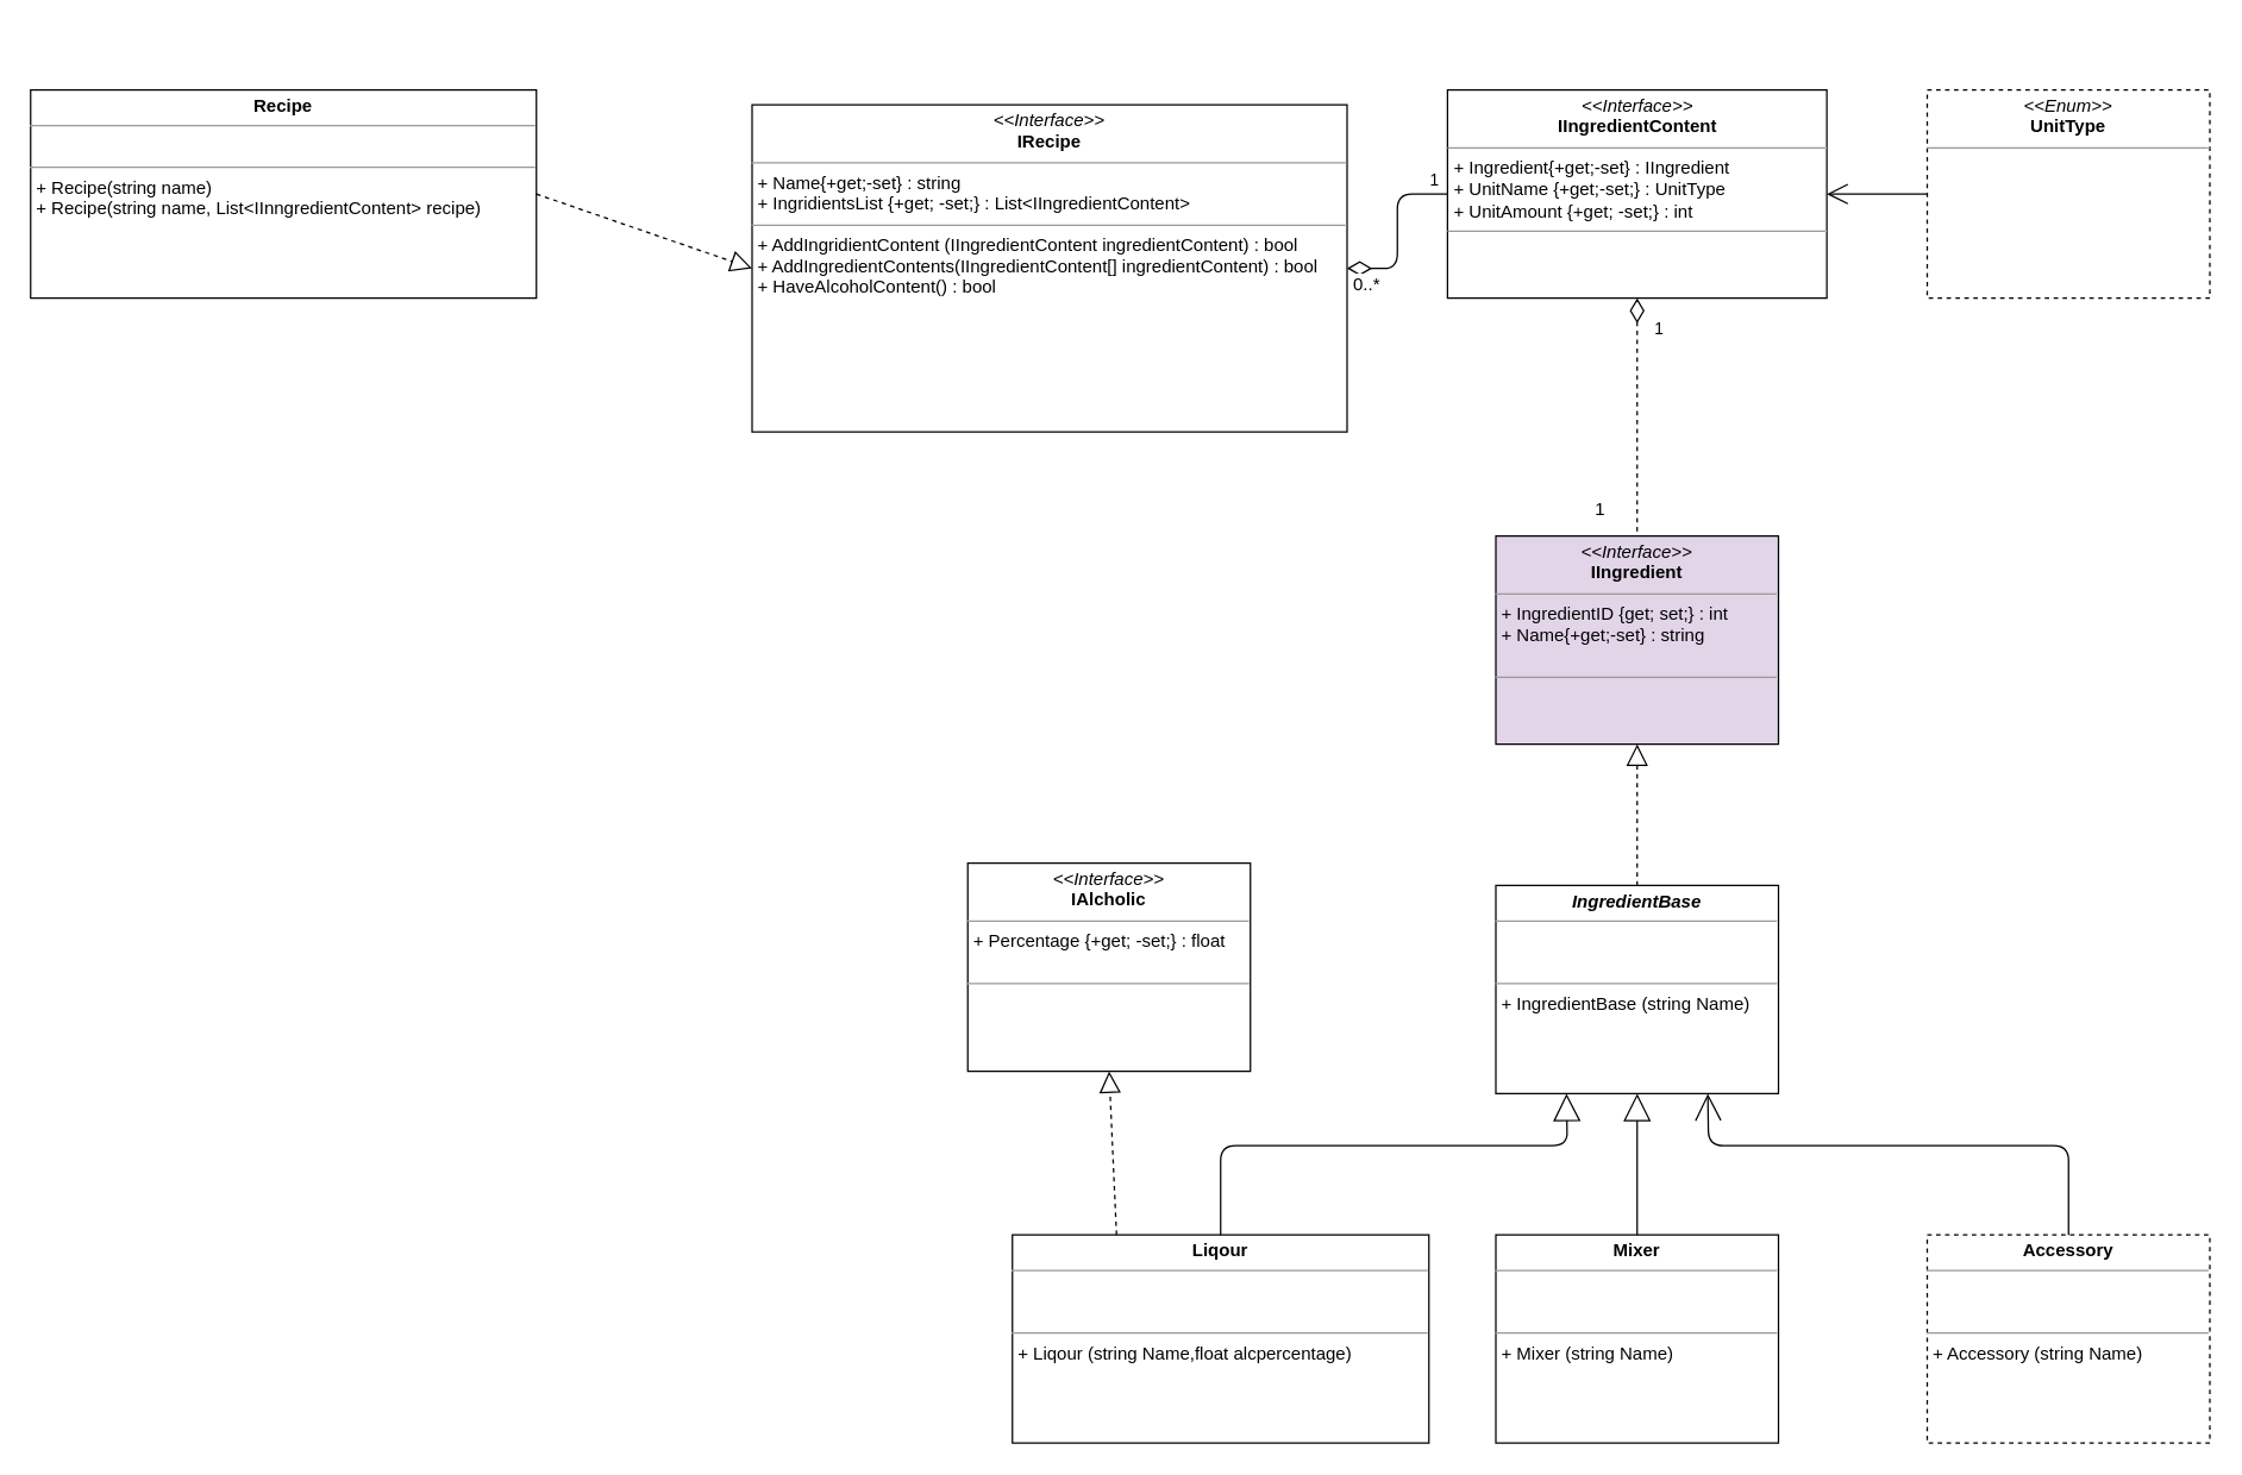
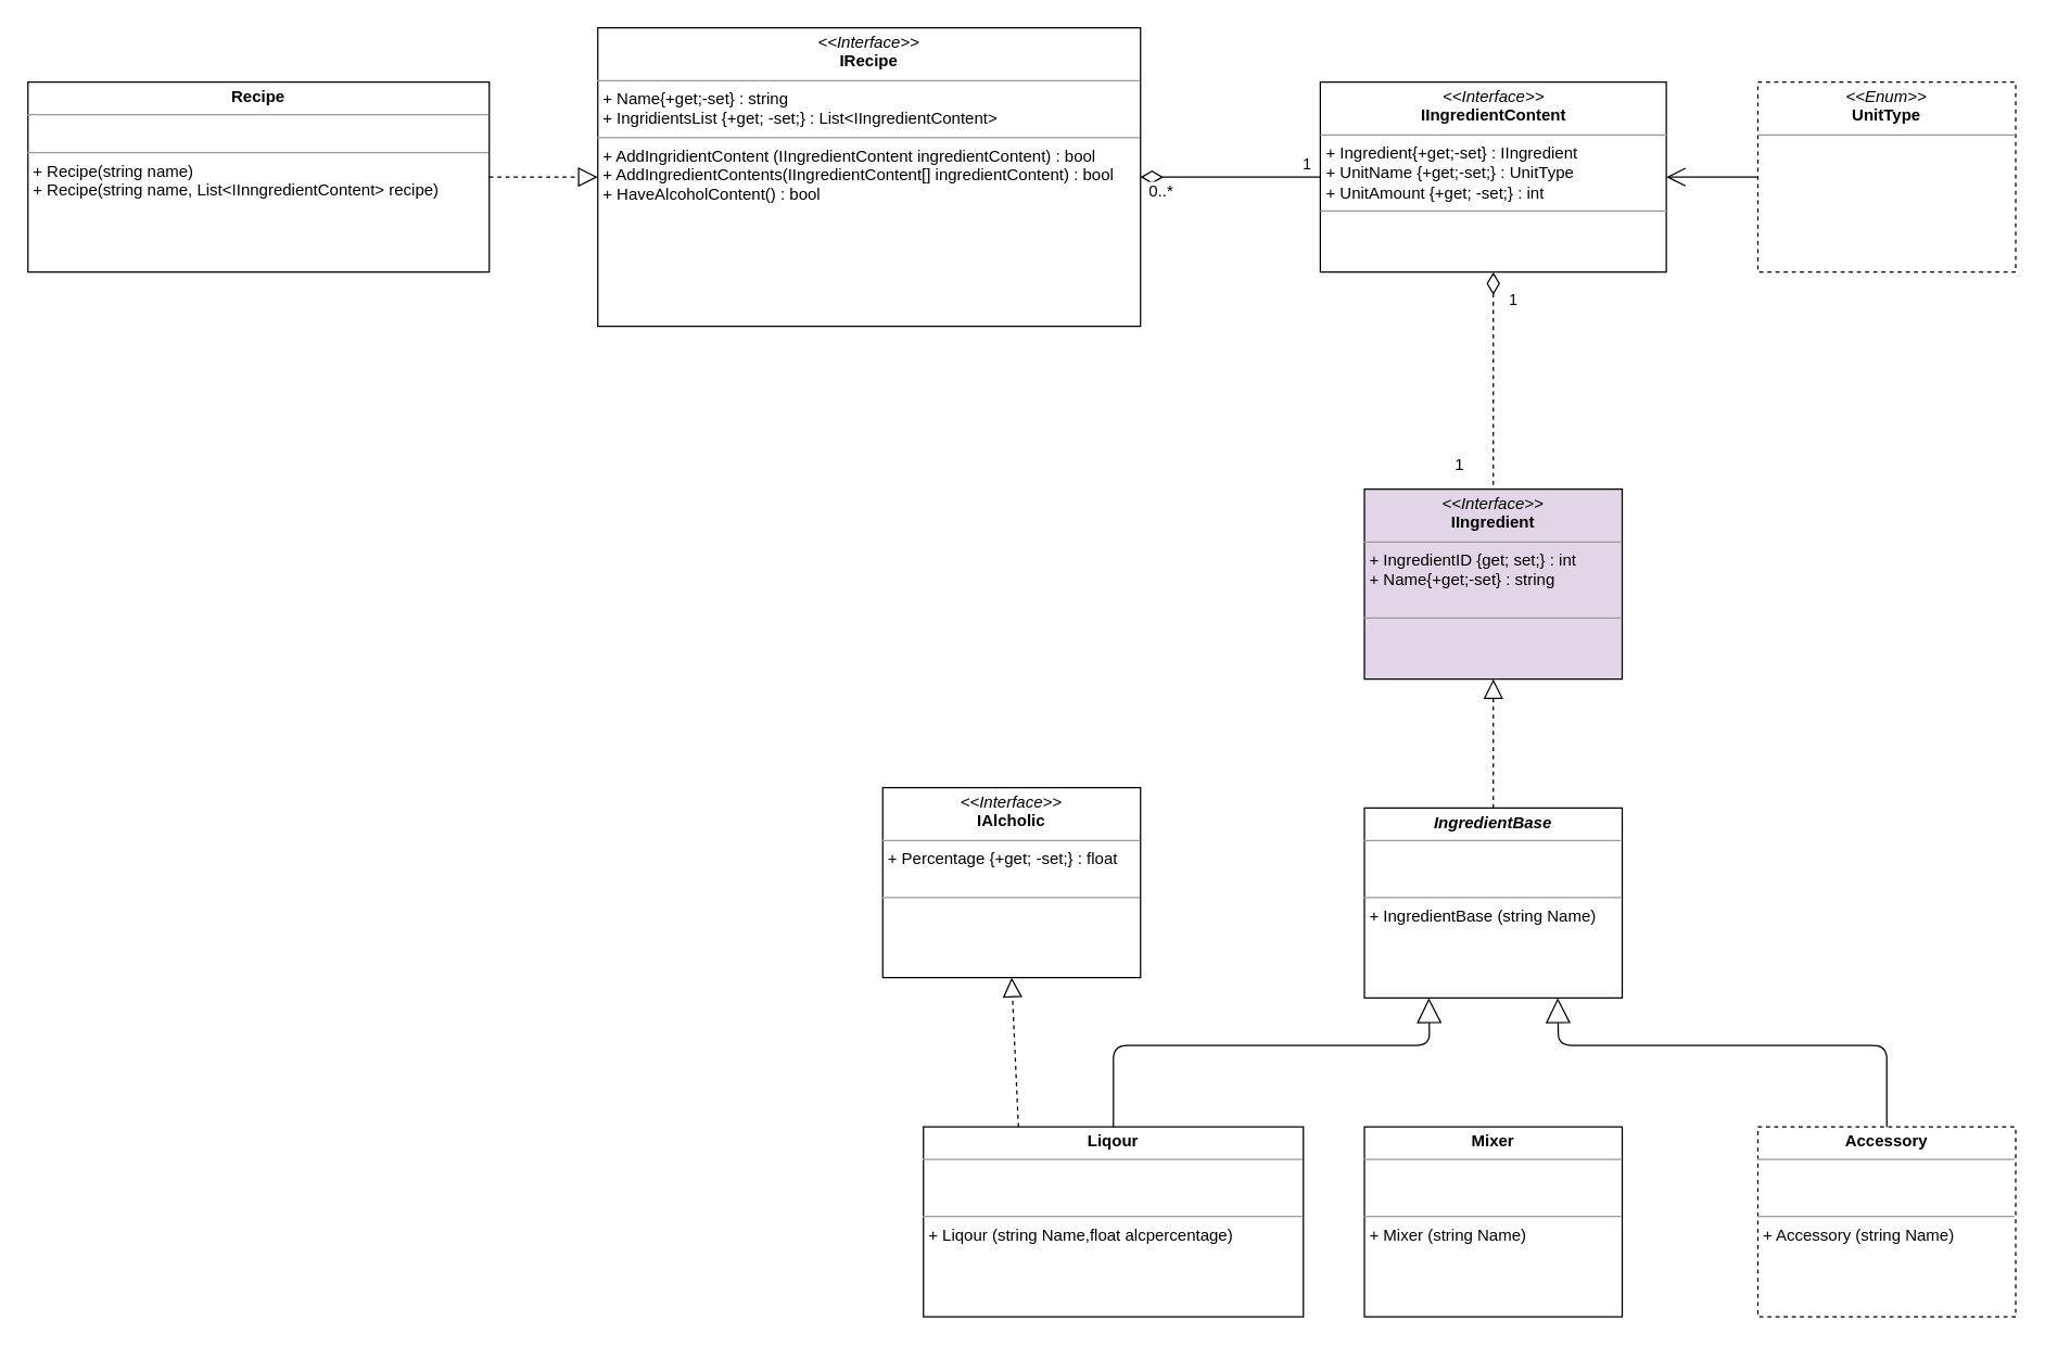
- <mxCell id="7" value="&lt;p style=&quot;margin: 0px ; margin-top: 4px ; text-align: center&quot;&gt;&lt;i&gt;&amp;lt;&amp;lt;Interface&amp;gt;&amp;gt;&lt;/i&gt;&lt;br&gt;&lt;b&gt;IRecipe&lt;/b&gt;&lt;/p&gt;&lt;hr size=&quot;1&quot;&gt;&lt;p style=&quot;margin: 0px ; margin-left: 4px&quot;&gt;+ Name{+get;-set} : string&lt;br&gt;+ IngridientsList {+get; -set;} : List&amp;lt;IIngredientContent&amp;gt;&lt;/p&gt;&lt;hr size=&quot;1&quot;&gt;&lt;p style=&quot;margin: 0px ; margin-left: 4px&quot;&gt;&lt;span&gt;+ AddIngridientContent (IIngredientContent ingredientContent) : bool&lt;/span&gt;&lt;br&gt;&lt;/p&gt;&lt;p style=&quot;margin: 0px ; margin-left: 4px&quot;&gt;&lt;span&gt;+ AddIngredientContents(IIngredientContent[] ingredientContent) : bool&lt;/span&gt;&lt;/p&gt;&lt;p style=&quot;margin: 0px ; margin-left: 4px&quot;&gt;&lt;span&gt;+ HaveAlcoholContent() : bool&lt;/span&gt;&lt;/p&gt;&lt;p style=&quot;margin: 0px ; margin-left: 4px&quot;&gt;&lt;br&gt;&lt;/p&gt;" style="verticalAlign=top;align=left;overflow=fill;fontSize=12;fontFamily=Helvetica;html=1;" parent="1" vertex="1"><mxGeometry x="505" y="70" width="400" height="220" as="geometry" /></mxCell>
+ <mxCell id="7" value="&lt;p style=&quot;margin: 0px ; margin-top: 4px ; text-align: center&quot;&gt;&lt;i&gt;&amp;lt;&amp;lt;Interface&amp;gt;&amp;gt;&lt;/i&gt;&lt;br&gt;&lt;b&gt;IRecipe&lt;/b&gt;&lt;/p&gt;&lt;hr size=&quot;1&quot;&gt;&lt;p style=&quot;margin: 0px ; margin-left: 4px&quot;&gt;+ Name{+get;-set} : string&lt;br&gt;+ IngridientsList {+get; -set;} : List&amp;lt;IIngredientContent&amp;gt;&lt;/p&gt;&lt;hr size=&quot;1&quot;&gt;&lt;p style=&quot;margin: 0px ; margin-left: 4px&quot;&gt;&lt;span&gt;+ AddIngridientContent (IIngredientContent ingredientContent) : bool&lt;/span&gt;&lt;br&gt;&lt;/p&gt;&lt;p style=&quot;margin: 0px ; margin-left: 4px&quot;&gt;&lt;span&gt;+ AddIngredientContents(IIngredientContent[] ingredientContent) : bool&lt;/span&gt;&lt;/p&gt;&lt;p style=&quot;margin: 0px ; margin-left: 4px&quot;&gt;&lt;span&gt;+ HaveAlcoholContent() : bool&lt;/span&gt;&lt;/p&gt;&lt;p style=&quot;margin: 0px ; margin-left: 4px&quot;&gt;&lt;br&gt;&lt;/p&gt;" style="verticalAlign=top;align=left;overflow=fill;fontSize=12;fontFamily=Helvetica;html=1;" parent="1" vertex="1"><mxGeometry x="440" y="20" width="400" height="220" as="geometry" /></mxCell>
- <mxCell id="21" value="" style="endArrow=open;endSize=16;endFill=0;html=1;strokeWidth=1;exitX=0.5;exitY=0;exitDx=0;exitDy=0;entryX=0.75;entryY=1;entryDx=0;entryDy=0;" parent="1" source="5" target="17" edge="1"><mxGeometry x="-0.048" y="-70" width="160" relative="1" as="geometry"><mxPoint x="1110" y="840" as="sourcePoint" /><mxPoint x="1340" y="715" as="targetPoint" /><Array as="points"><mxPoint x="1390" y="770" /><mxPoint x="1148" y="770" /></Array><mxPoint as="offset" /></mxGeometry></mxCell>
+ <mxCell id="21" value="" style="endArrow=block;endSize=16;endFill=0;html=1;strokeWidth=1;exitX=0.5;exitY=0;exitDx=0;exitDy=0;entryX=0.75;entryY=1;entryDx=0;entryDy=0;" parent="1" source="5" target="17" edge="1"><mxGeometry x="-0.048" y="-70" width="160" relative="1" as="geometry"><mxPoint x="1110" y="840" as="sourcePoint" /><mxPoint x="1340" y="715" as="targetPoint" /><Array as="points"><mxPoint x="1390" y="770" /><mxPoint x="1148" y="770" /></Array><mxPoint as="offset" /></mxGeometry></mxCell>
- <mxCell id="20" value="" style="endArrow=block;endSize=16;endFill=0;html=1;strokeWidth=1;exitX=0.5;exitY=0;exitDx=0;exitDy=0;entryX=0.5;entryY=1;entryDx=0;entryDy=0;" parent="1" source="2" target="17" edge="1"><mxGeometry x="0.053" y="-90" width="160" relative="1" as="geometry"><mxPoint x="830" y="840" as="sourcePoint" /><mxPoint x="1062.5" y="745" as="targetPoint" /><mxPoint as="offset" /></mxGeometry></mxCell>
